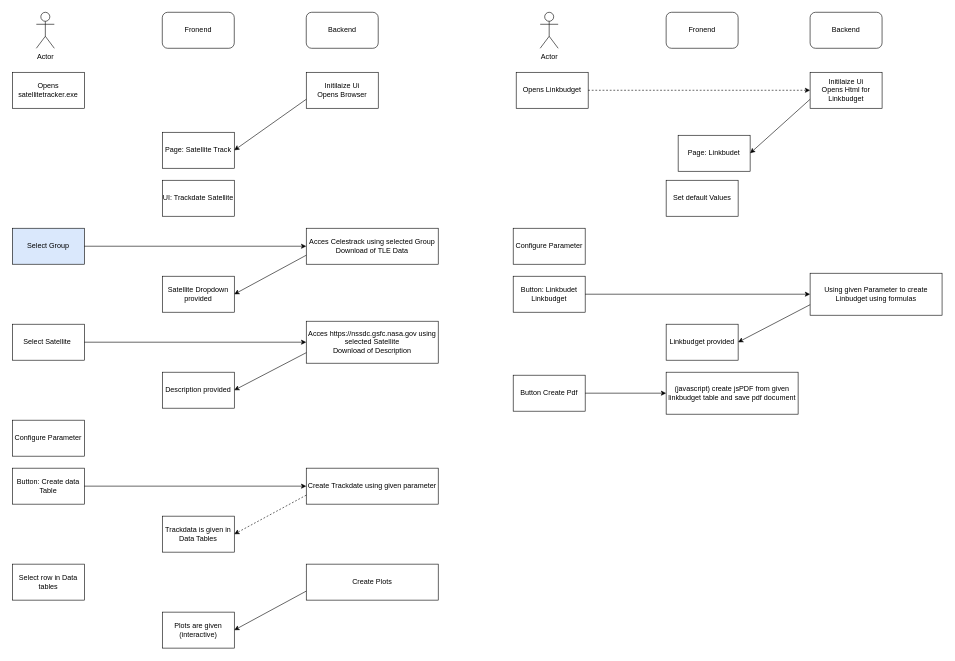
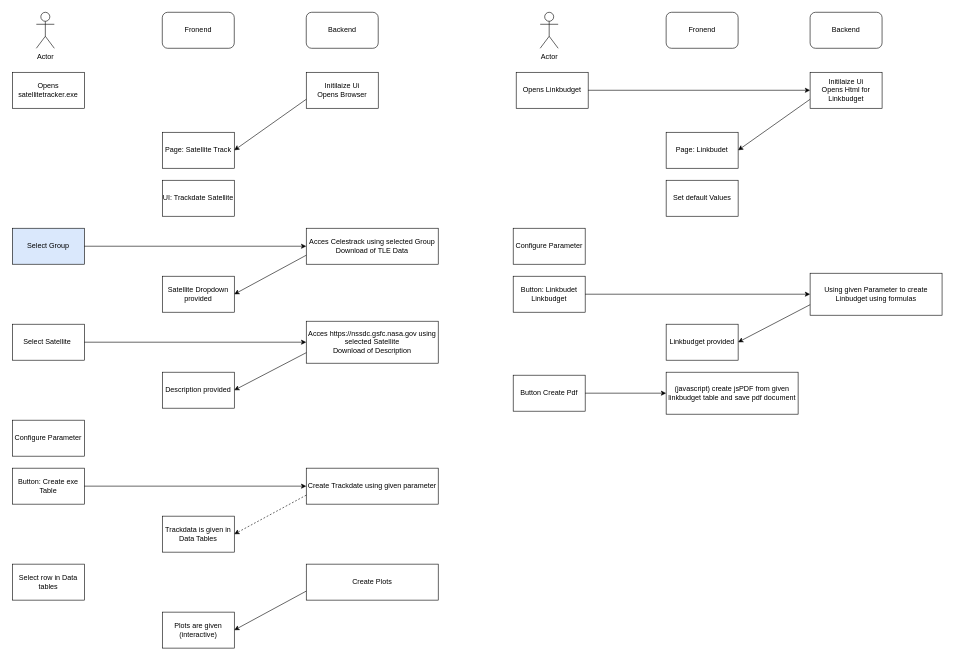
- <mxCell id="37" value="" style="endArrow=classic;html=1;rounded=0;exitX=1;exitY=0.5;exitDx=0;exitDy=0;entryX=0;entryY=0.5;entryDx=0;entryDy=0;dashed=1;" edge="1" parent="1" source="31" target="34"><mxGeometry width="50" height="50" relative="1" as="geometry"><mxPoint x="1280" y="140" as="sourcePoint" /><mxPoint x="1330" y="90" as="targetPoint" /></mxGeometry></mxCell>
+ <mxCell id="37" value="" style="endArrow=classic;html=1;rounded=0;exitX=1;exitY=0.5;exitDx=0;exitDy=0;entryX=0;entryY=0.5;entryDx=0;entryDy=0;" edge="1" parent="1" source="31" target="34"><mxGeometry width="50" height="50" relative="1" as="geometry"><mxPoint x="1280" y="140" as="sourcePoint" /><mxPoint x="1330" y="90" as="targetPoint" /></mxGeometry></mxCell>
- <mxCell id="35" value="Page: Linkbudet" style="rounded=0;whiteSpace=wrap;html=1;" vertex="1" parent="1"><mxGeometry x="1130" y="225" width="120" height="60" as="geometry" /></mxCell>
+ <mxCell id="35" value="Page: Linkbudet" style="rounded=0;whiteSpace=wrap;html=1;" vertex="1" parent="1"><mxGeometry x="1110" y="220" width="120" height="60" as="geometry" /></mxCell>
- <mxCell id="17" value="Button: Create data Table" style="rounded=0;whiteSpace=wrap;html=1;" vertex="1" parent="1"><mxGeometry x="20" y="780" width="120" height="60" as="geometry" /></mxCell>
+ <mxCell id="17" value="Button: Create exe Table" style="rounded=0;whiteSpace=wrap;html=1;" vertex="1" parent="1"><mxGeometry x="20" y="780" width="120" height="60" as="geometry" /></mxCell>
